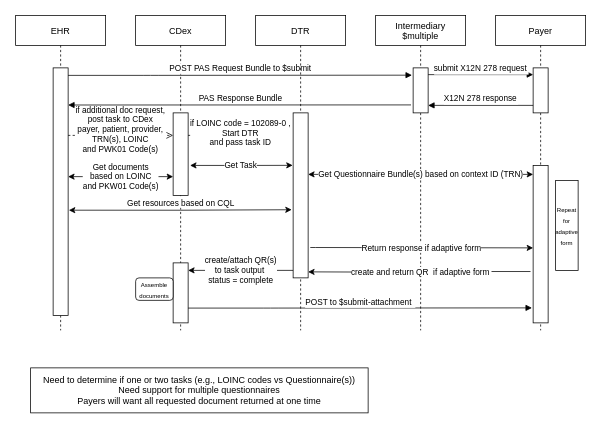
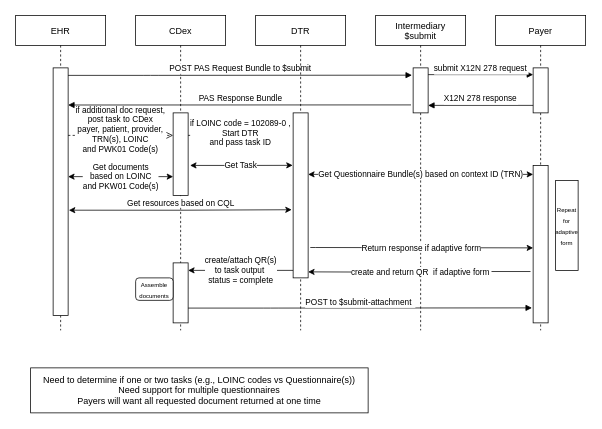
- <mxCell id="11" value="Intermediary&#10;$multiple" style="shape=umlLifeline;perimeter=lifelinePerimeter;container=1;collapsible=0;recursiveResize=0;rounded=0;shadow=0;strokeWidth=1;" parent="1" vertex="1"><mxGeometry x="500" y="20" width="120" height="420" as="geometry" /></mxCell>
+ <mxCell id="11" value="Intermediary&#10;$submit" style="shape=umlLifeline;perimeter=lifelinePerimeter;container=1;collapsible=0;recursiveResize=0;rounded=0;shadow=0;strokeWidth=1;" parent="1" vertex="1"><mxGeometry x="500" y="20" width="120" height="420" as="geometry" /></mxCell>
